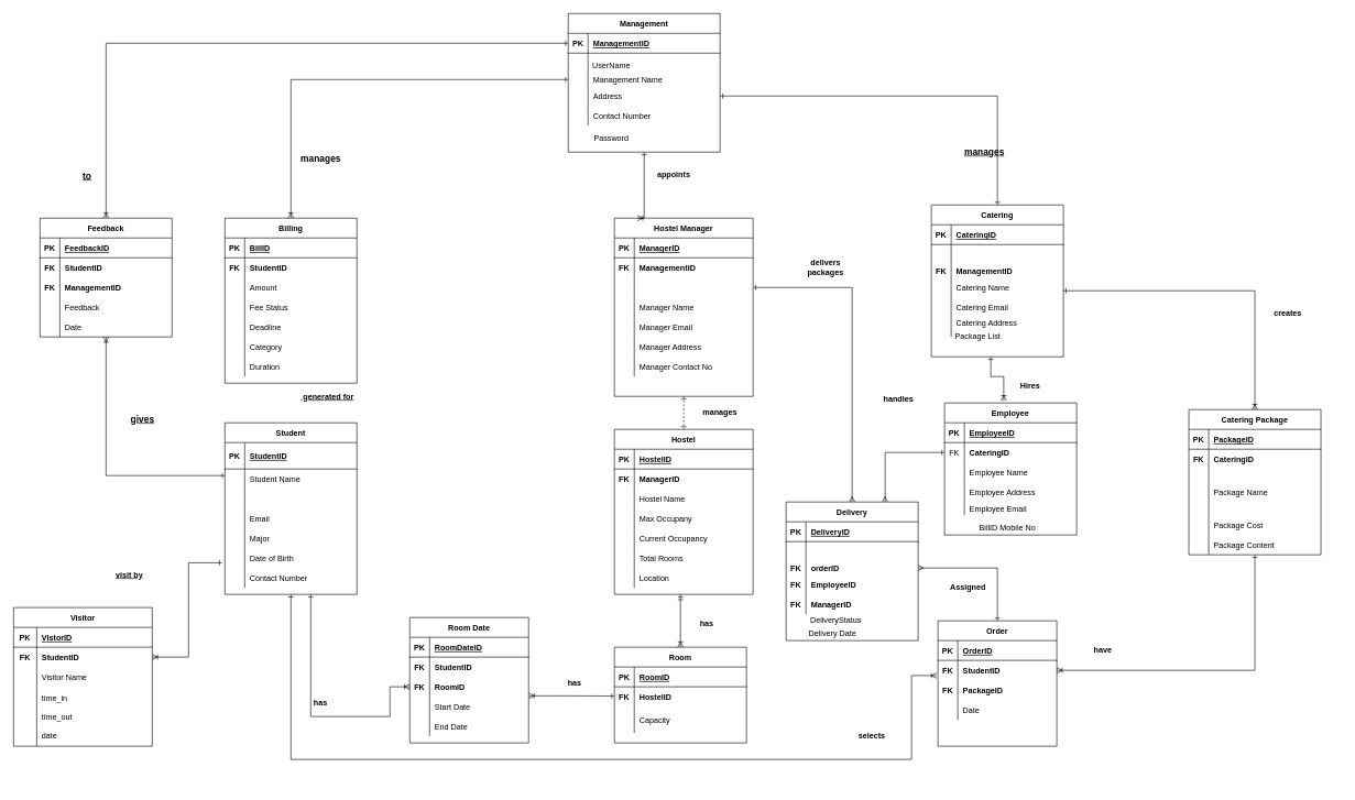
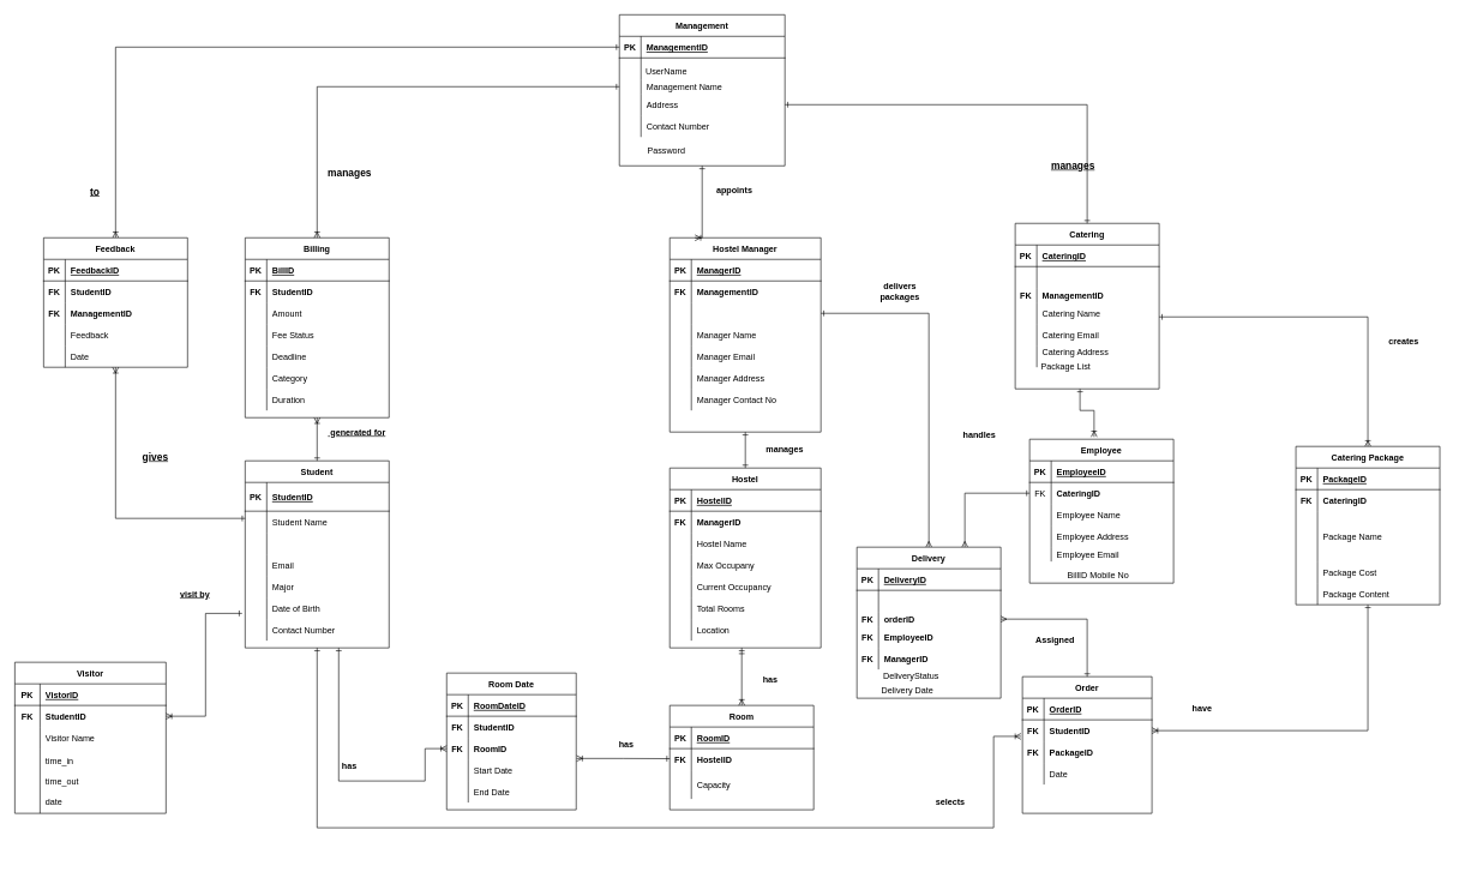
- <mxCell id="224" value="&lt;b&gt;Hires&lt;/b&gt;" style="text;html=1;strokeColor=none;fillColor=none;align=center;verticalAlign=middle;whiteSpace=wrap;rounded=0;fontSize=12;" parent="1" vertex="1"><mxGeometry x="1530" y="570" width="60" height="30" as="geometry" /></mxCell>
+ <mxCell id="213" value="" style="fontSize=12;html=1;endArrow=ERoneToMany;rounded=0;exitX=0.5;exitY=0;exitDx=0;exitDy=0;entryX=0.5;entryY=1;entryDx=0;entryDy=0;startArrow=ERone;startFill=0;" parent="1" source="4" target="136" edge="1"><mxGeometry width="100" height="100" relative="1" as="geometry"><mxPoint x="330" y="620" as="sourcePoint" /><mxPoint x="430" y="520" as="targetPoint" /></mxGeometry></mxCell>
- <mxCell id="48" style="edgeStyle=orthogonalEdgeStyle;rounded=0;orthogonalLoop=1;jettySize=auto;html=1;entryX=0.5;entryY=0;entryDx=0;entryDy=0;endArrow=ERone;endFill=0;startArrow=ERone;startFill=0;dashed=1;" parent="1" source="49" target="26" edge="1"><mxGeometry relative="1" as="geometry" /></mxCell>
+ <mxCell id="48" style="edgeStyle=orthogonalEdgeStyle;rounded=0;orthogonalLoop=1;jettySize=auto;html=1;entryX=0.5;entryY=0;entryDx=0;entryDy=0;endArrow=ERone;endFill=0;startArrow=ERone;startFill=0;" parent="1" source="49" target="26" edge="1"><mxGeometry relative="1" as="geometry" /></mxCell>
- <mxCell id="207" value="&lt;b&gt;&lt;u&gt;&lt;font style=&quot;font-size: 12px&quot;&gt;visit by&lt;/font&gt;&lt;/u&gt;&lt;/b&gt;" style="text;html=1;align=center;verticalAlign=middle;resizable=0;points=[];autosize=1;strokeColor=none;fillColor=none;fontSize=14;" parent="1" vertex="1"><mxGeometry x="165" y="860" width="60" height="20" as="geometry" /></mxCell>
+ <mxCell id="207" value="&lt;b&gt;&lt;u&gt;&lt;font style=&quot;font-size: 12px&quot;&gt;visit by&lt;/font&gt;&lt;/u&gt;&lt;/b&gt;" style="text;html=1;align=center;verticalAlign=middle;resizable=0;points=[];autosize=1;strokeColor=none;fillColor=none;fontSize=14;" parent="1" vertex="1"><mxGeometry x="240" y="815" width="60" height="20" as="geometry" /></mxCell>
